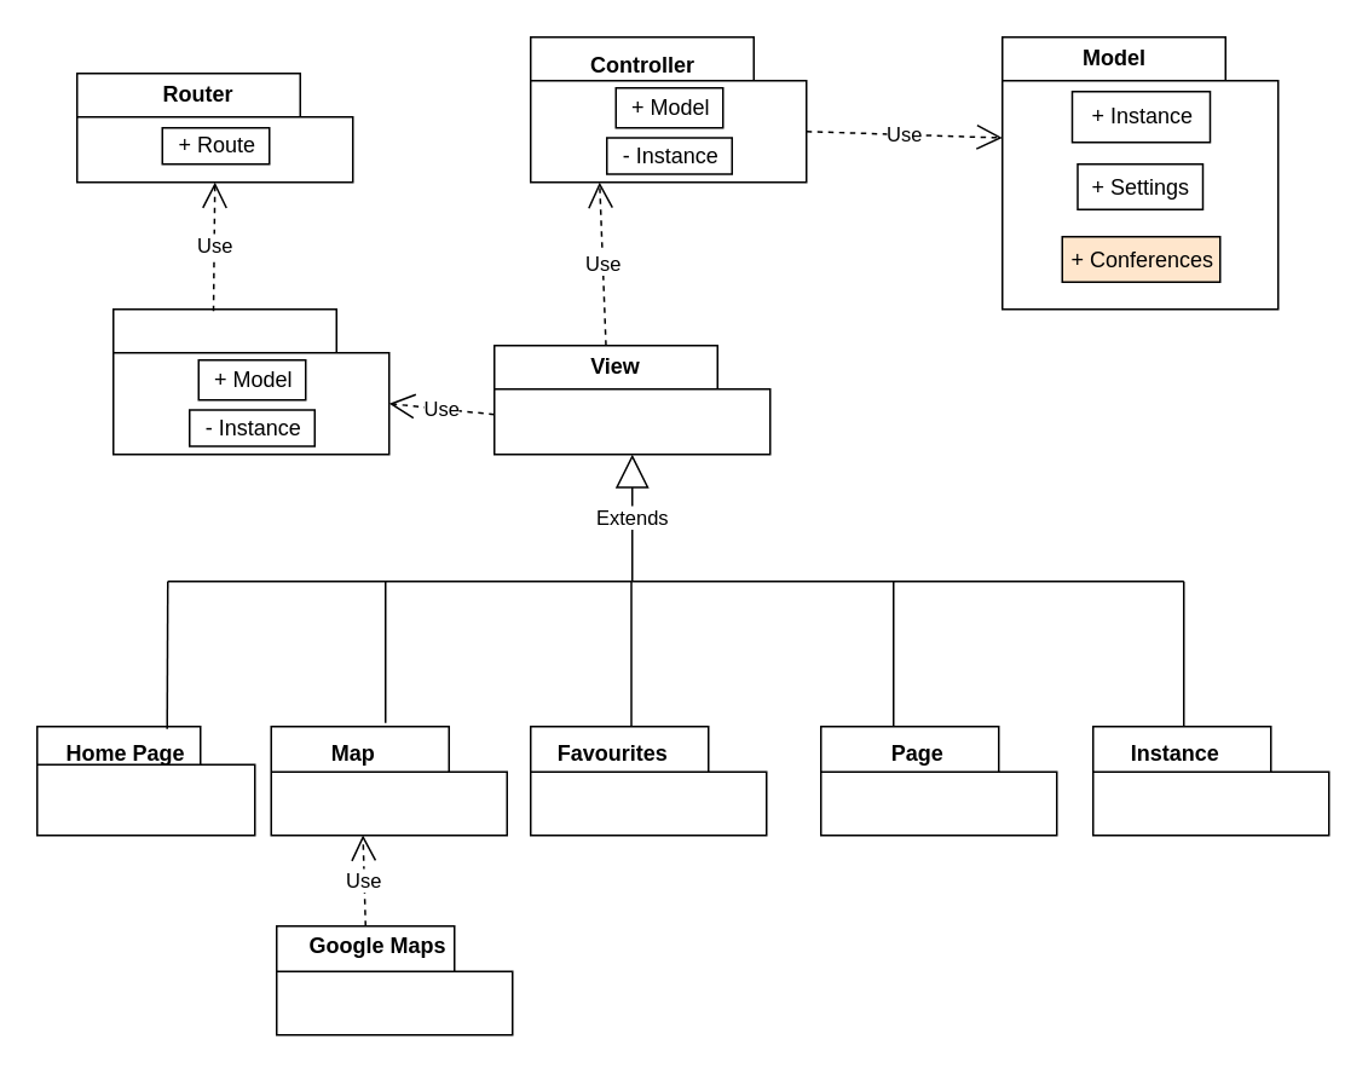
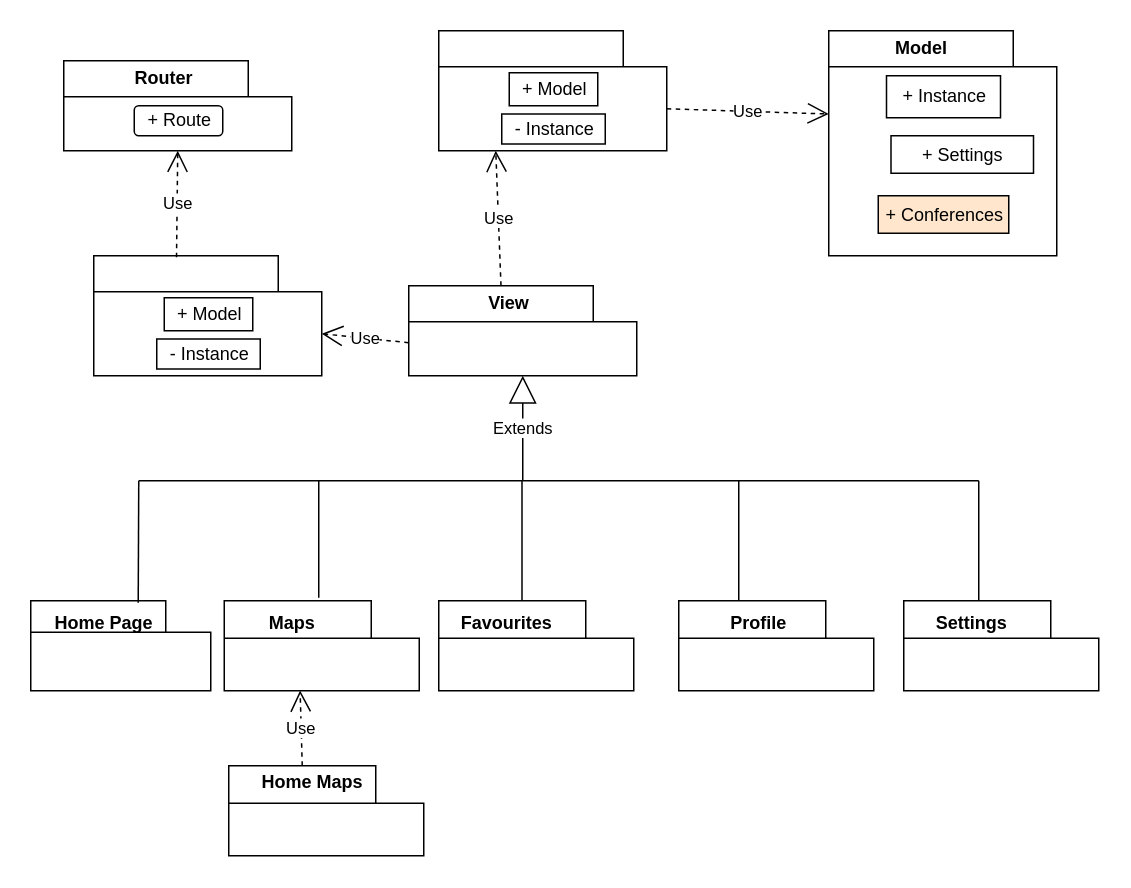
- <mxCell id="4" value="&lt;b&gt;Controller&lt;/b&gt;" style="text;html=1;strokeColor=none;fillColor=none;align=center;verticalAlign=middle;whiteSpace=wrap;rounded=0;shadow=0;" parent="2" vertex="1"><mxGeometry x="42" y="10" width="40" height="12.308" as="geometry" /></mxCell>
- <mxCell id="21" value="+ Route" style="html=1;" parent="18" vertex="1"><mxGeometry x="47" y="30" width="59" height="20" as="geometry" /></mxCell>
+ <mxCell id="21" value="+ Route" style="html=1;rounded=1;" parent="18" vertex="1"><mxGeometry x="47" y="30" width="59" height="20" as="geometry" /></mxCell>
- <mxCell id="11" value="+ Settings" style="html=1;" parent="7" vertex="1"><mxGeometry x="41.5" y="70" width="69" height="25" as="geometry" /></mxCell>
+ <mxCell id="11" value="+ Settings" style="html=1;" parent="7" vertex="1"><mxGeometry x="41.5" y="70" width="95" height="25" as="geometry" /></mxCell>
- <mxCell id="37" value="&lt;b&gt;Map&lt;/b&gt;" style="text;html=1;strokeColor=none;fillColor=none;align=center;verticalAlign=middle;whiteSpace=wrap;rounded=0;shadow=0;" parent="35" vertex="1"><mxGeometry x="11.974" y="10" width="66.711" height="9" as="geometry" /></mxCell>
+ <mxCell id="37" value="&lt;b&gt;Maps&lt;/b&gt;" style="text;html=1;strokeColor=none;fillColor=none;align=center;verticalAlign=middle;whiteSpace=wrap;rounded=0;shadow=0;" parent="35" vertex="1"><mxGeometry x="11.974" y="10" width="66.711" height="9" as="geometry" /></mxCell>
- <mxCell id="42" value="&lt;b&gt;Page&lt;br&gt;&lt;/b&gt;" style="text;html=1;strokeColor=none;fillColor=none;align=center;verticalAlign=middle;whiteSpace=wrap;rounded=0;shadow=0;" parent="40" vertex="1"><mxGeometry x="19.974" y="10" width="66.711" height="9" as="geometry" /></mxCell>
+ <mxCell id="42" value="&lt;b&gt;Profile&lt;br&gt;&lt;/b&gt;" style="text;html=1;strokeColor=none;fillColor=none;align=center;verticalAlign=middle;whiteSpace=wrap;rounded=0;shadow=0;" parent="40" vertex="1"><mxGeometry x="19.974" y="10" width="66.711" height="9" as="geometry" /></mxCell>
- <mxCell id="34" value="&lt;b&gt;Instance&lt;/b&gt;" style="text;html=1;strokeColor=none;fillColor=none;align=center;verticalAlign=middle;whiteSpace=wrap;rounded=0;shadow=0;" parent="32" vertex="1"><mxGeometry x="11.974" y="10" width="66.711" height="9" as="geometry" /></mxCell>
+ <mxCell id="34" value="&lt;b&gt;Settings&lt;/b&gt;" style="text;html=1;strokeColor=none;fillColor=none;align=center;verticalAlign=middle;whiteSpace=wrap;rounded=0;shadow=0;" parent="32" vertex="1"><mxGeometry x="11.974" y="10" width="66.711" height="9" as="geometry" /></mxCell>
- <mxCell id="45" value="&lt;b&gt;Google Maps&lt;/b&gt;" style="text;html=1;strokeColor=none;fillColor=none;align=center;verticalAlign=middle;whiteSpace=wrap;rounded=0;shadow=0;" parent="43" vertex="1"><mxGeometry x="12" y="10" width="88" as="geometry" /></mxCell>
+ <mxCell id="45" value="&lt;b&gt;Home Maps&lt;/b&gt;" style="text;html=1;strokeColor=none;fillColor=none;align=center;verticalAlign=middle;whiteSpace=wrap;rounded=0;shadow=0;" parent="43" vertex="1"><mxGeometry x="12" y="10" width="88" as="geometry" /></mxCell>
